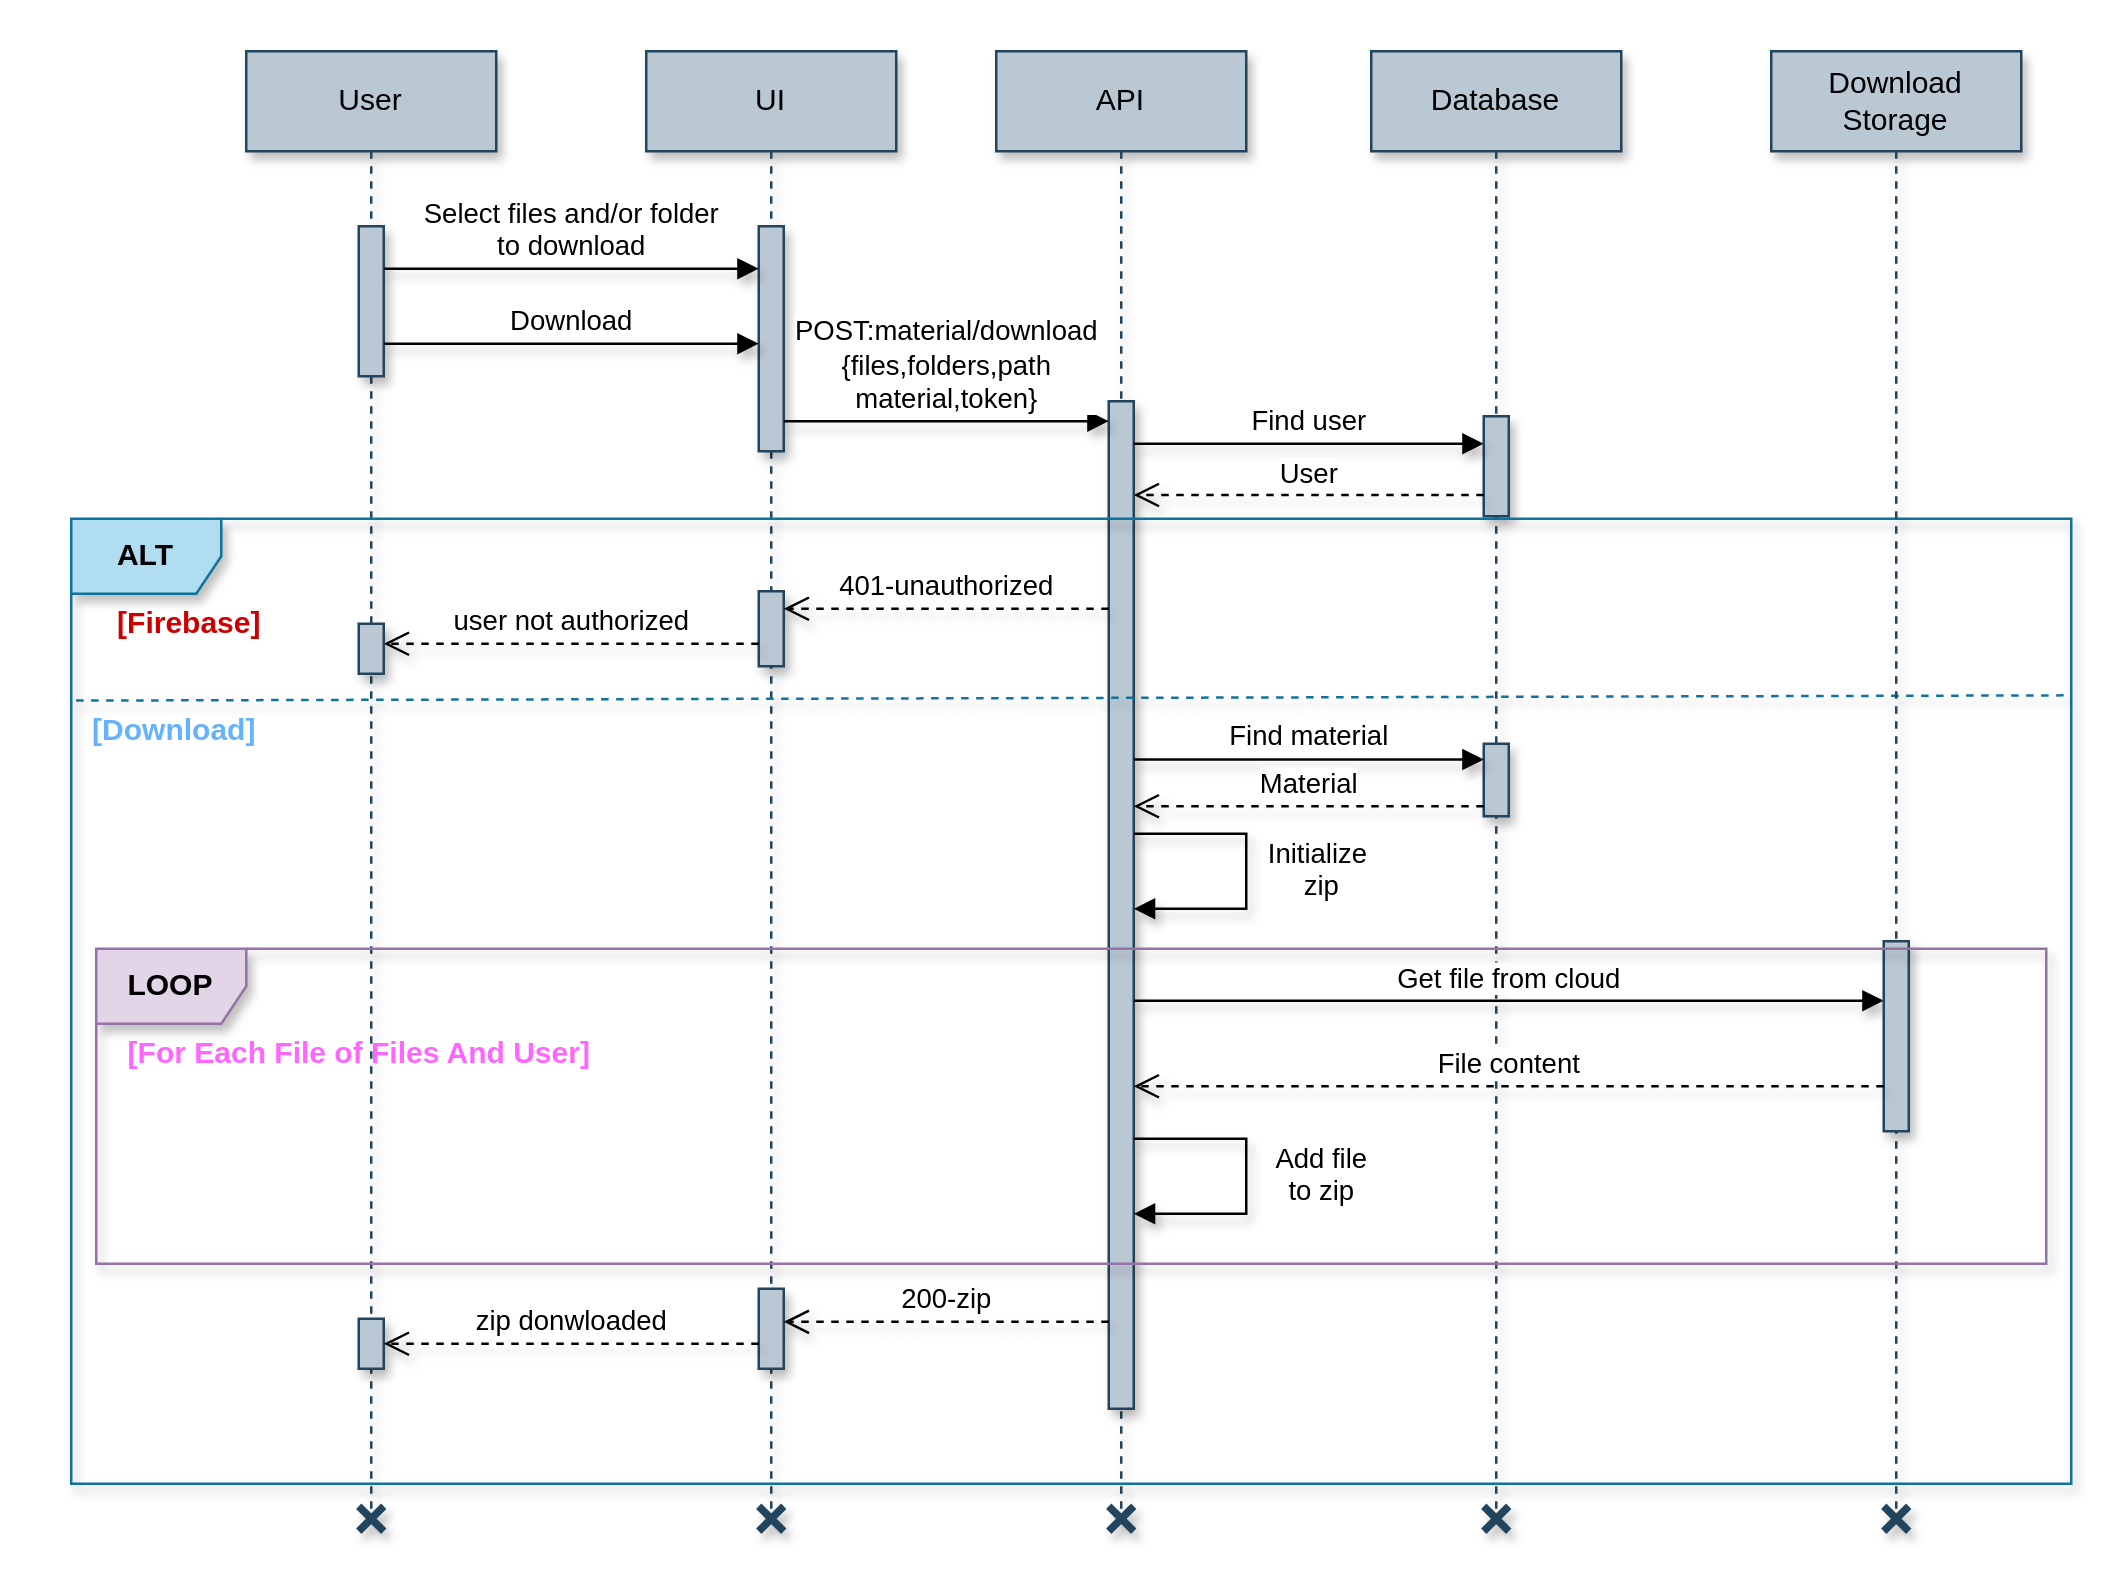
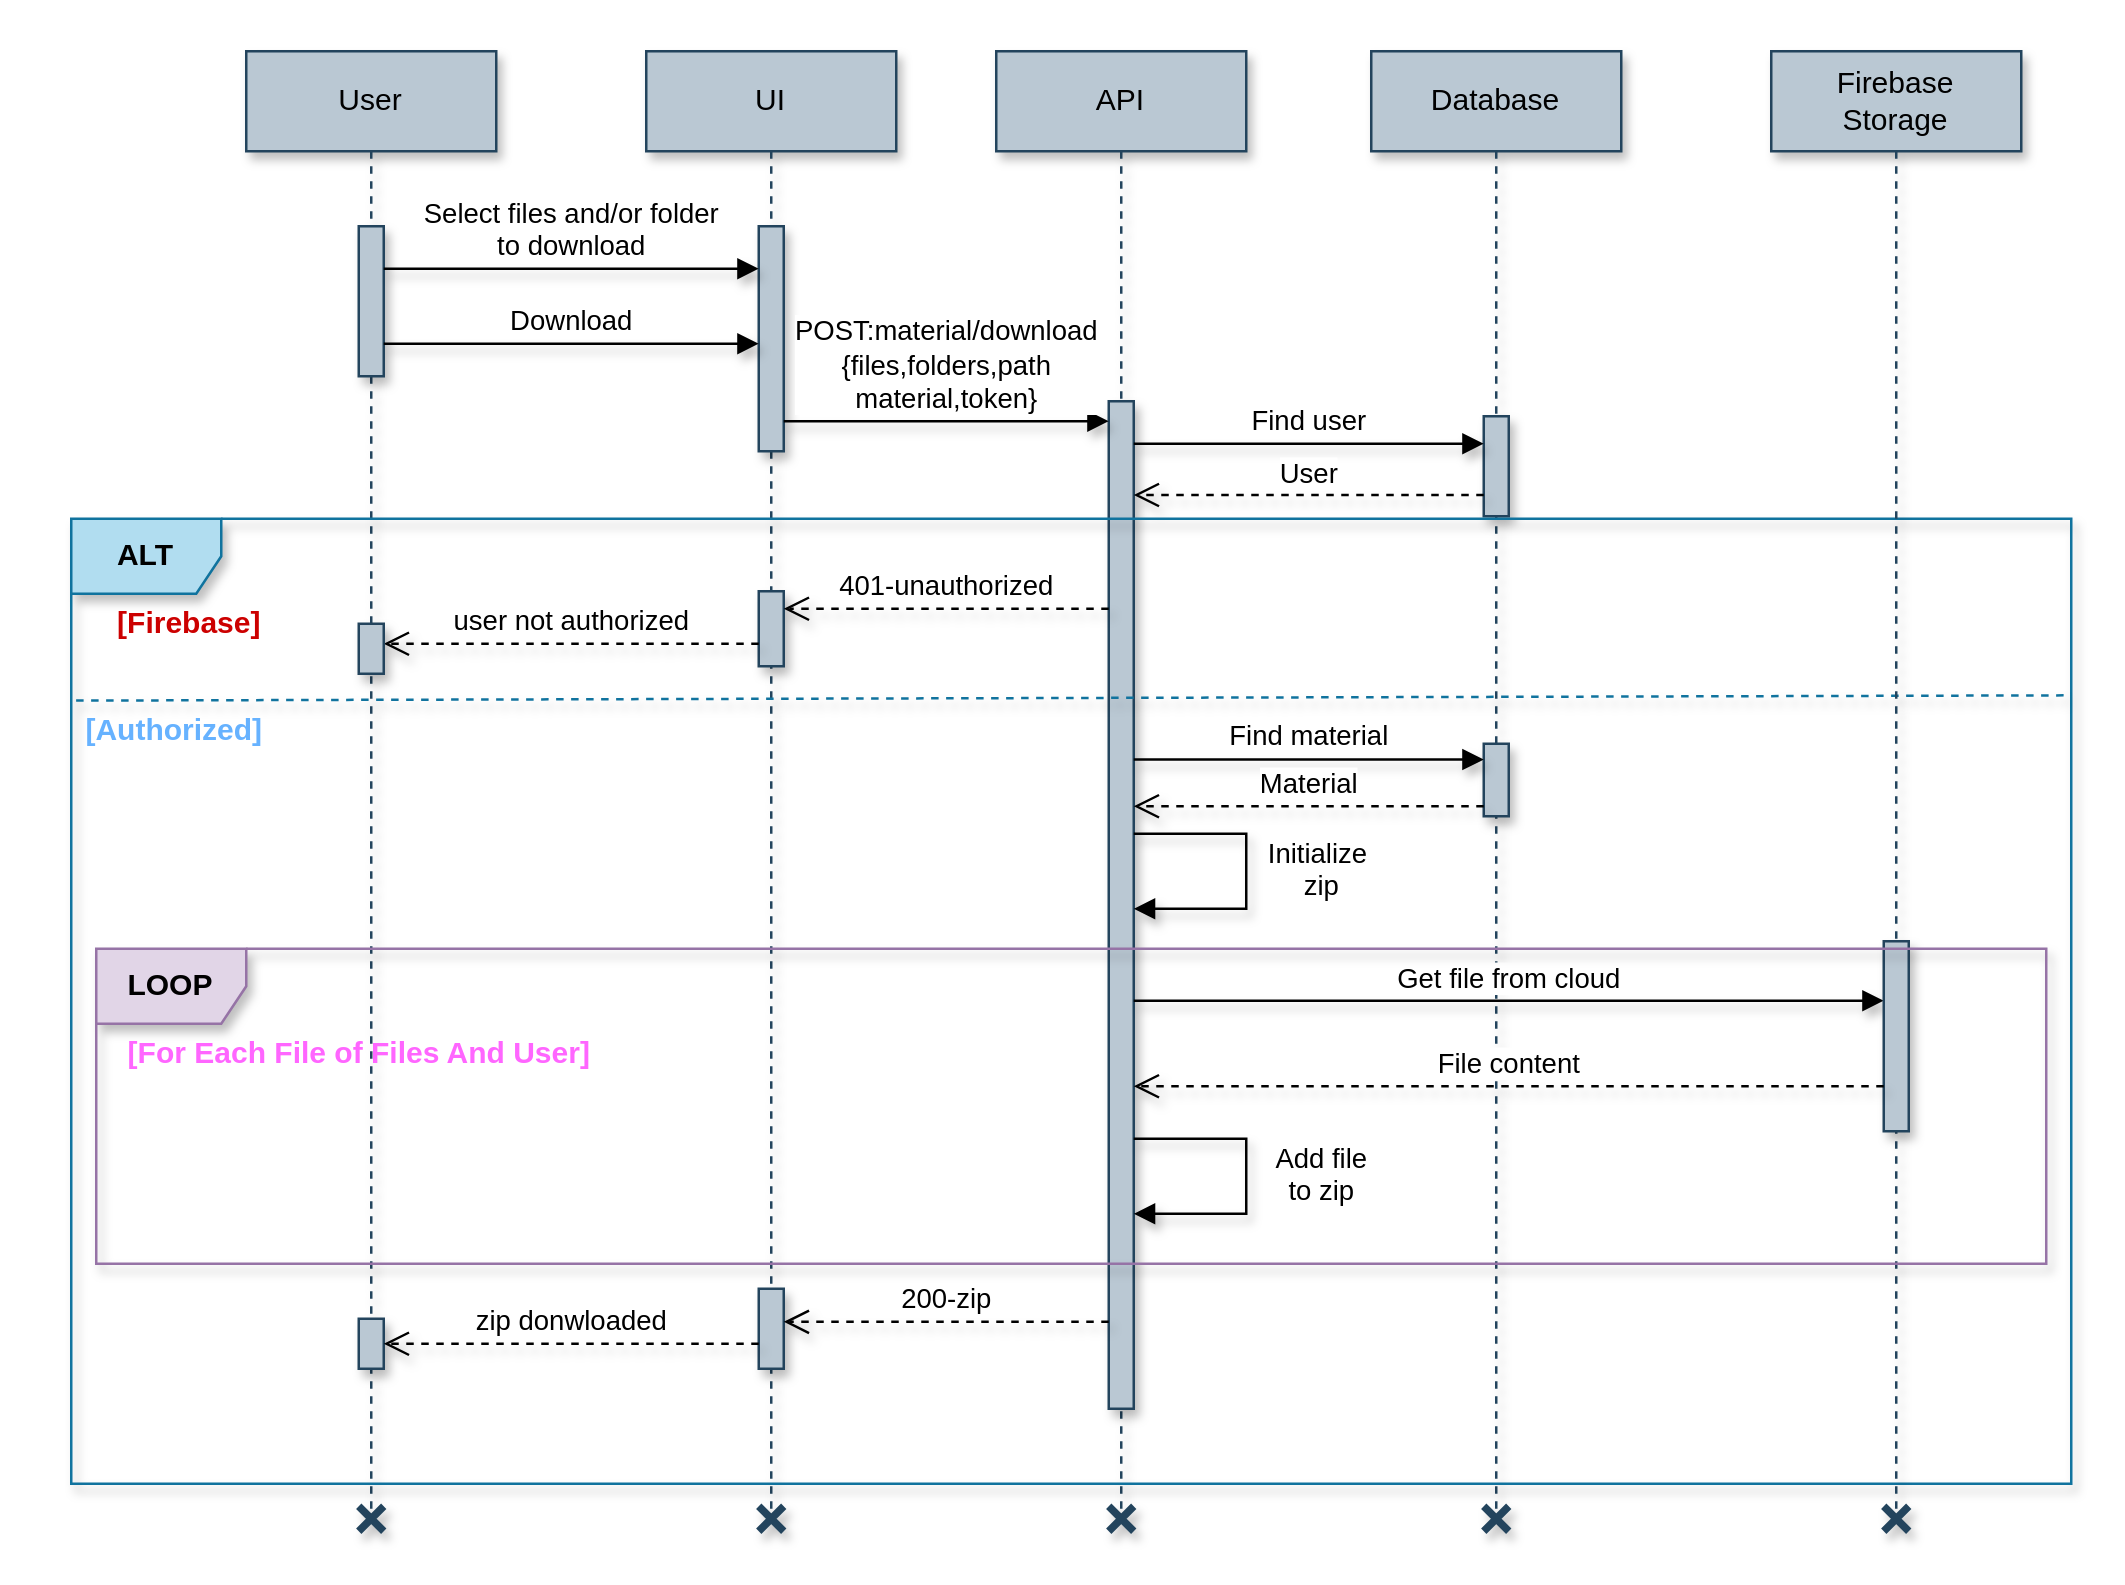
- <mxCell id="32" value="Download&lt;div&gt;Storage&lt;/div&gt;" style="shape=umlLifeline;perimeter=lifelinePerimeter;whiteSpace=wrap;html=1;container=1;dropTarget=0;collapsible=0;recursiveResize=0;outlineConnect=0;portConstraint=eastwest;newEdgeStyle={&quot;edgeStyle&quot;:&quot;elbowEdgeStyle&quot;,&quot;elbow&quot;:&quot;vertical&quot;,&quot;curved&quot;:0,&quot;rounded&quot;:0};fillColor=#bac8d3;strokeColor=#23445d;shadow=1;" vertex="1" parent="1"><mxGeometry x="708" y="20" width="100" height="583" as="geometry" /></mxCell>
+ <mxCell id="32" value="Firebase&lt;div&gt;Storage&lt;/div&gt;" style="shape=umlLifeline;perimeter=lifelinePerimeter;whiteSpace=wrap;html=1;container=1;dropTarget=0;collapsible=0;recursiveResize=0;outlineConnect=0;portConstraint=eastwest;newEdgeStyle={&quot;edgeStyle&quot;:&quot;elbowEdgeStyle&quot;,&quot;elbow&quot;:&quot;vertical&quot;,&quot;curved&quot;:0,&quot;rounded&quot;:0};fillColor=#bac8d3;strokeColor=#23445d;shadow=1;" vertex="1" parent="1"><mxGeometry x="708" y="20" width="100" height="583" as="geometry" /></mxCell>
- <mxCell id="25" value="&lt;b&gt;&lt;font color=&quot;#66b2ff&quot;&gt;[Download]&lt;/font&gt;&lt;/b&gt;" style="text;html=1;align=center;verticalAlign=middle;resizable=0;points=[];autosize=1;strokeColor=none;fillColor=none;shadow=1;" vertex="1" parent="1"><mxGeometry x="24" y="277" width="90" height="30" as="geometry" /></mxCell>
+ <mxCell id="25" value="&lt;b&gt;&lt;font color=&quot;#66b2ff&quot;&gt;[Authorized]&lt;/font&gt;&lt;/b&gt;" style="text;html=1;align=center;verticalAlign=middle;resizable=0;points=[];autosize=1;strokeColor=none;fillColor=none;shadow=1;" vertex="1" parent="1"><mxGeometry x="24" y="277" width="90" height="30" as="geometry" /></mxCell>
